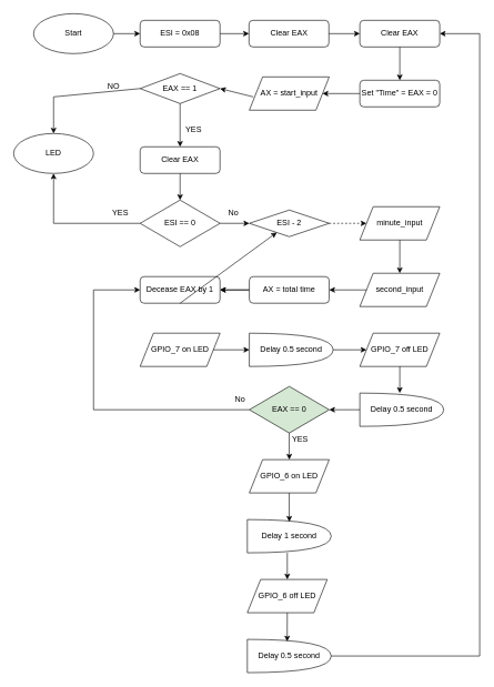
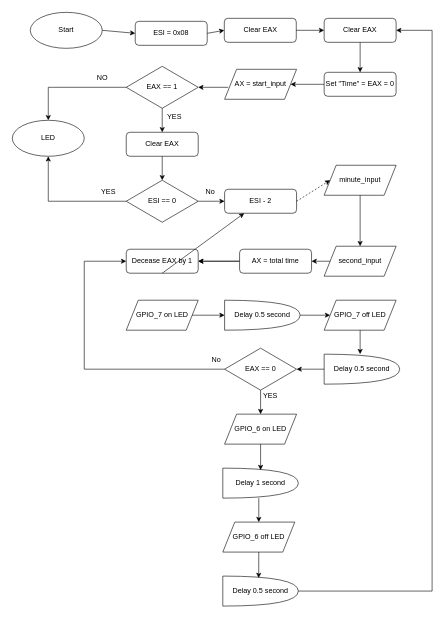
- <mxCell id="3" value="ESI = 0x08" style="rounded=1;whiteSpace=wrap;html=1;fontSize=12;glass=0;strokeWidth=1;shadow=0;" vertex="1" parent="1"><mxGeometry x="210" y="30" width="120" height="40" as="geometry" /></mxCell>
+ <mxCell id="3" value="ESI = 0x08" style="rounded=1;whiteSpace=wrap;html=1;fontSize=12;glass=0;strokeWidth=1;shadow=0;" vertex="1" parent="1"><mxGeometry x="225" y="35" width="120" height="40" as="geometry" /></mxCell>
- <mxCell id="9" value="EAX == 1" style="rhombus;whiteSpace=wrap;html=1;" vertex="1" parent="1"><mxGeometry x="210" y="110" width="120" height="45" as="geometry" /></mxCell>
+ <mxCell id="9" value="EAX == 1" style="rhombus;whiteSpace=wrap;html=1;" vertex="1" parent="1"><mxGeometry x="210" y="110" width="120" height="70" as="geometry" /></mxCell>
- <mxCell id="7" value="ESI - 2" style="rhombus;whiteSpace=wrap;html=1;fontSize=12;glass=0;strokeWidth=1;shadow=0;" vertex="1" parent="1"><mxGeometry x="374" y="315" width="120" height="40" as="geometry" /></mxCell>
+ <mxCell id="7" value="ESI - 2" style="rounded=1;whiteSpace=wrap;html=1;fontSize=12;glass=0;strokeWidth=1;shadow=0;" vertex="1" parent="1"><mxGeometry x="374" y="315" width="120" height="40" as="geometry" /></mxCell>
- <mxCell id="12" value="minute_input" style="shape=parallelogram;perimeter=parallelogramPerimeter;whiteSpace=wrap;html=1;fixedSize=1;" vertex="1" parent="1"><mxGeometry x="540" y="310" width="120" height="50" as="geometry" /></mxCell>
+ <mxCell id="12" value="minute_input" style="shape=parallelogram;perimeter=parallelogramPerimeter;whiteSpace=wrap;html=1;fixedSize=1;" vertex="1" parent="1"><mxGeometry x="540" y="275" width="120" height="50" as="geometry" /></mxCell>
- <mxCell id="15" value="AX = total time" style="rounded=1;whiteSpace=wrap;html=1;fontSize=12;glass=0;strokeWidth=1;shadow=0;" vertex="1" parent="1"><mxGeometry x="374" y="415" width="120" height="40" as="geometry" /></mxCell>
+ <mxCell id="15" value="AX = total time" style="rounded=1;whiteSpace=wrap;html=1;fontSize=12;glass=0;strokeWidth=1;shadow=0;" vertex="1" parent="1"><mxGeometry x="399" y="415" width="120" height="40" as="geometry" /></mxCell>
- <mxCell id="21" value="EAX == 0" style="rhombus;whiteSpace=wrap;html=1;fillColor=#d5e8d4;" vertex="1" parent="1"><mxGeometry x="374" y="580" width="120" height="70" as="geometry" /></mxCell>
+ <mxCell id="21" value="EAX == 0" style="rhombus;whiteSpace=wrap;html=1;" vertex="1" parent="1"><mxGeometry x="374" y="580" width="120" height="70" as="geometry" /></mxCell>
